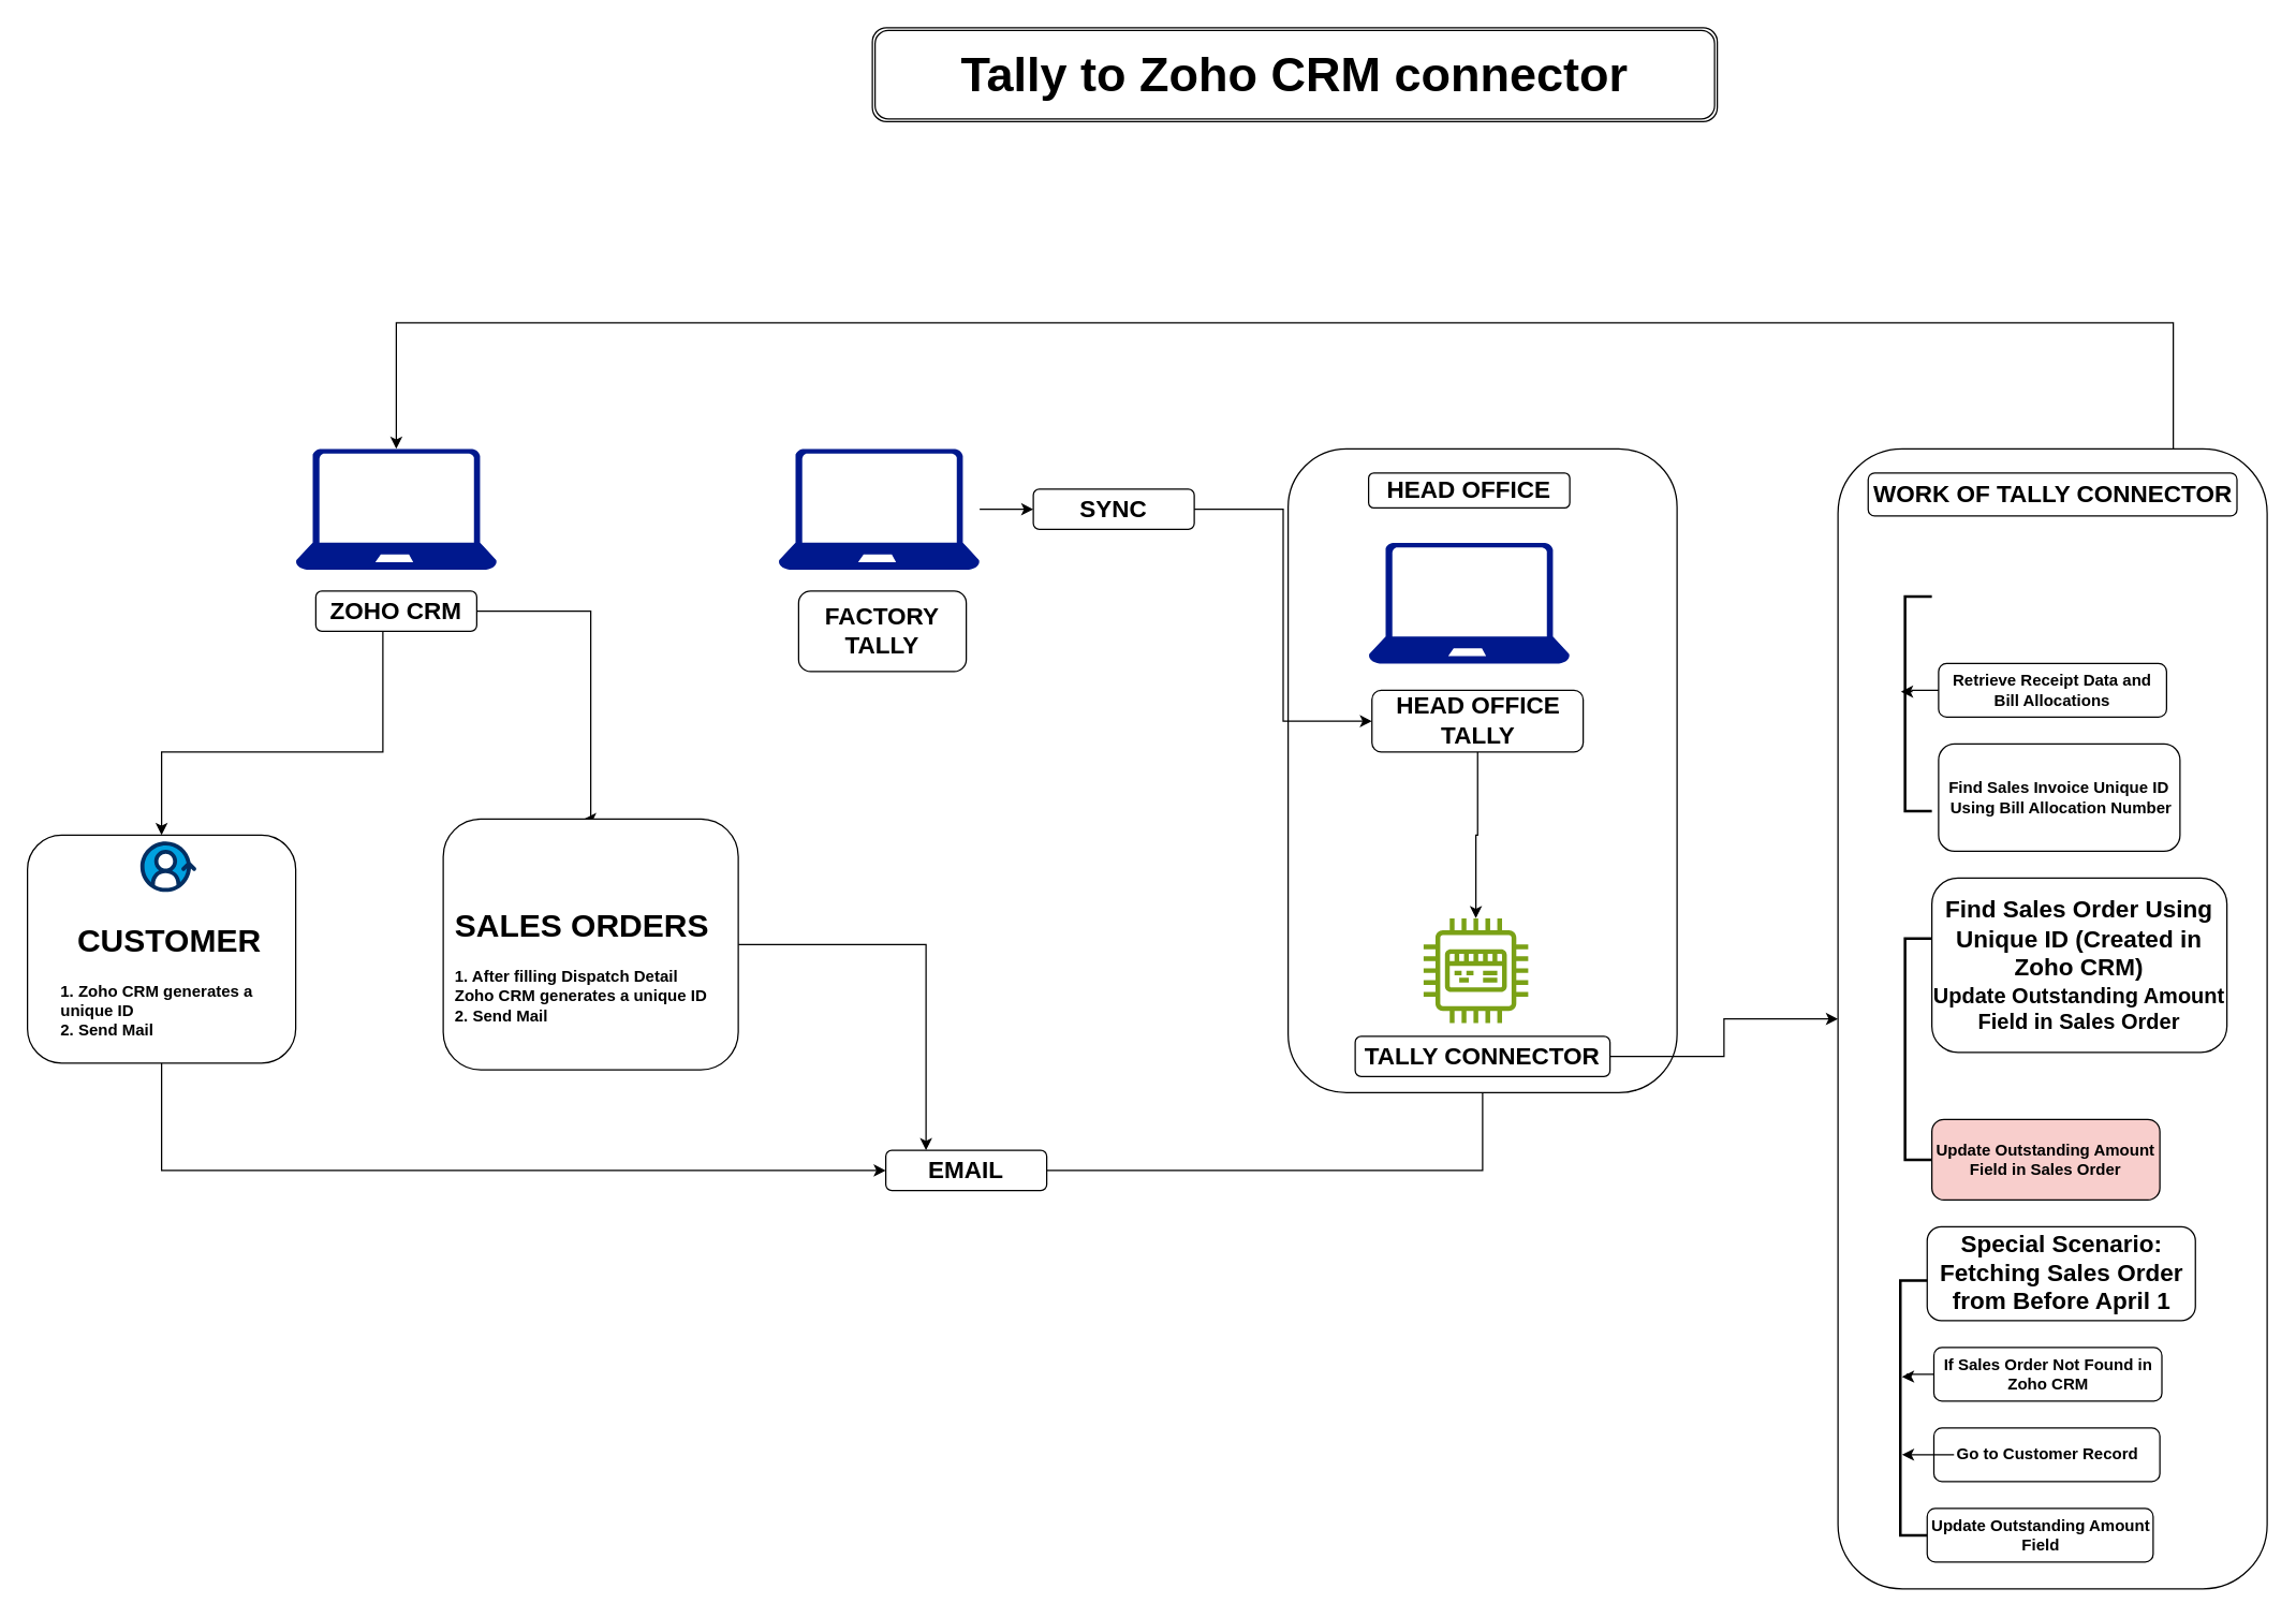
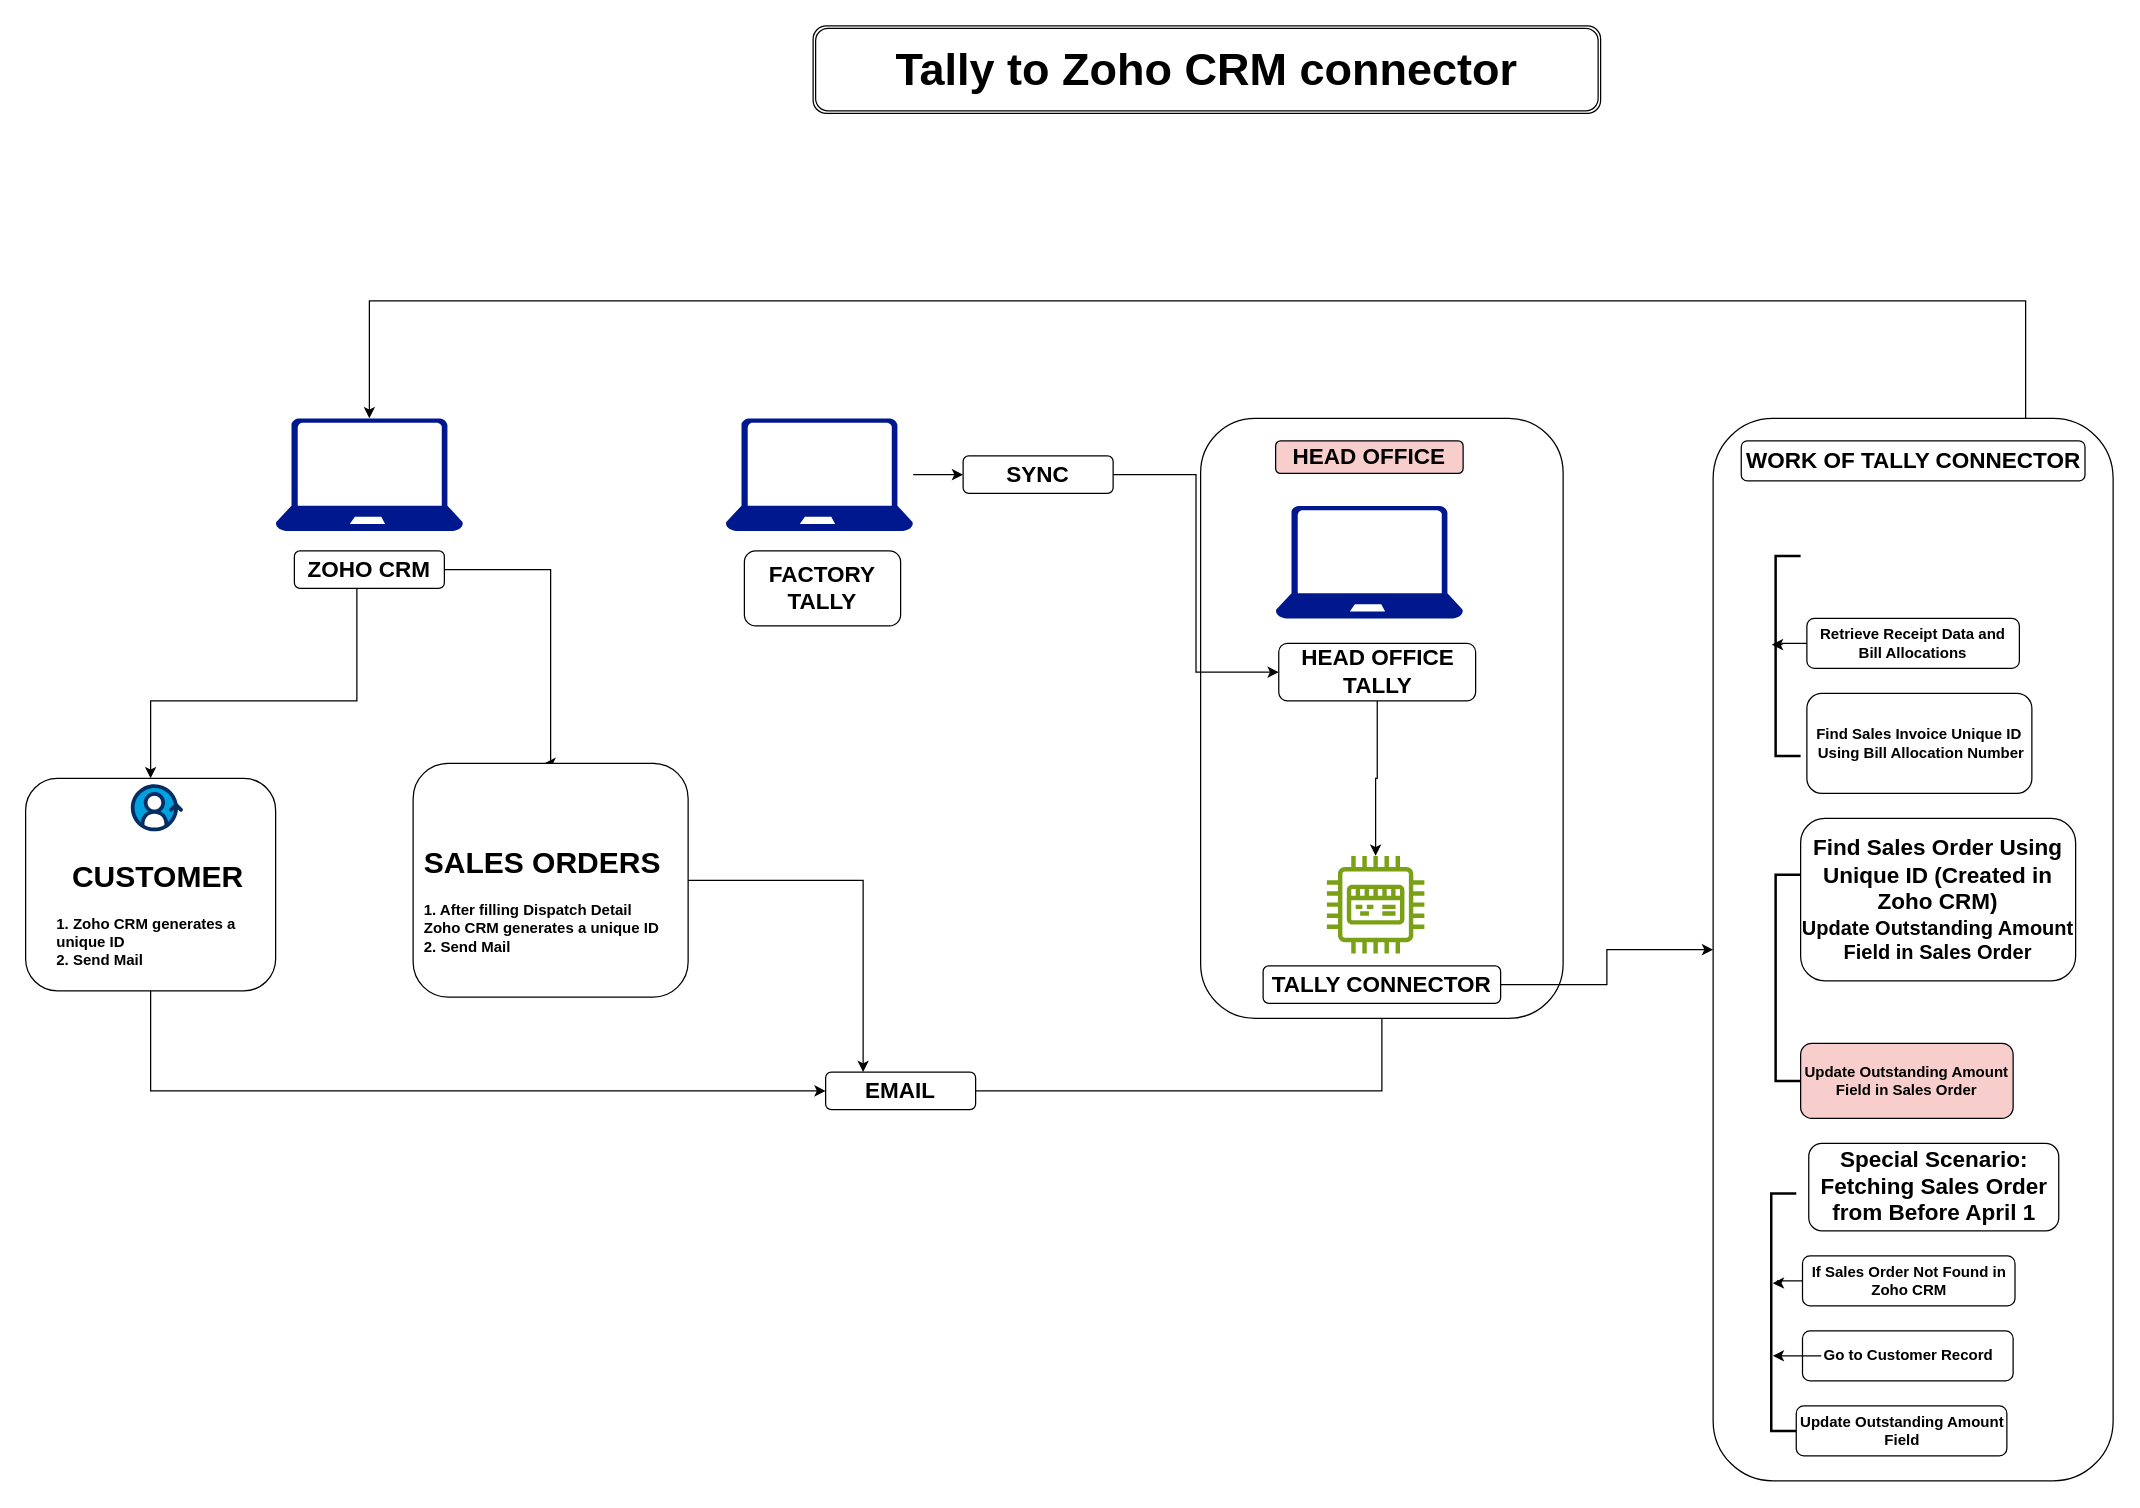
- <mxCell id="27" value="&lt;span style=&quot;font-size: 18px;&quot;&gt;&lt;b&gt;HEAD OFFICE&lt;/b&gt;&lt;/span&gt;" style="rounded=1;whiteSpace=wrap;html=1;" vertex="1" parent="1"><mxGeometry x="1020" y="352" width="150" height="26" as="geometry" /></mxCell>
+ <mxCell id="27" value="&lt;span style=&quot;font-size: 18px;&quot;&gt;&lt;b&gt;HEAD OFFICE&lt;/b&gt;&lt;/span&gt;" style="rounded=1;whiteSpace=wrap;html=1;fillColor=#f8cecc;" vertex="1" parent="1"><mxGeometry x="1020" y="352" width="150" height="26" as="geometry" /></mxCell>
- <mxCell id="46" value="&lt;b&gt;&lt;font style=&quot;font-size: 18px;&quot;&gt;Special Scenario: Fetching Sales Order from Before April 1&lt;/font&gt;&lt;/b&gt;" style="rounded=1;whiteSpace=wrap;html=1;" vertex="1" parent="1"><mxGeometry x="1436.5" y="914" width="200" height="70" as="geometry" /></mxCell>
+ <mxCell id="46" value="&lt;b&gt;&lt;font style=&quot;font-size: 18px;&quot;&gt;Special Scenario: Fetching Sales Order from Before April 1&lt;/font&gt;&lt;/b&gt;" style="rounded=1;whiteSpace=wrap;html=1;" vertex="1" parent="1"><mxGeometry x="1446.5" y="914" width="200" height="70" as="geometry" /></mxCell>
